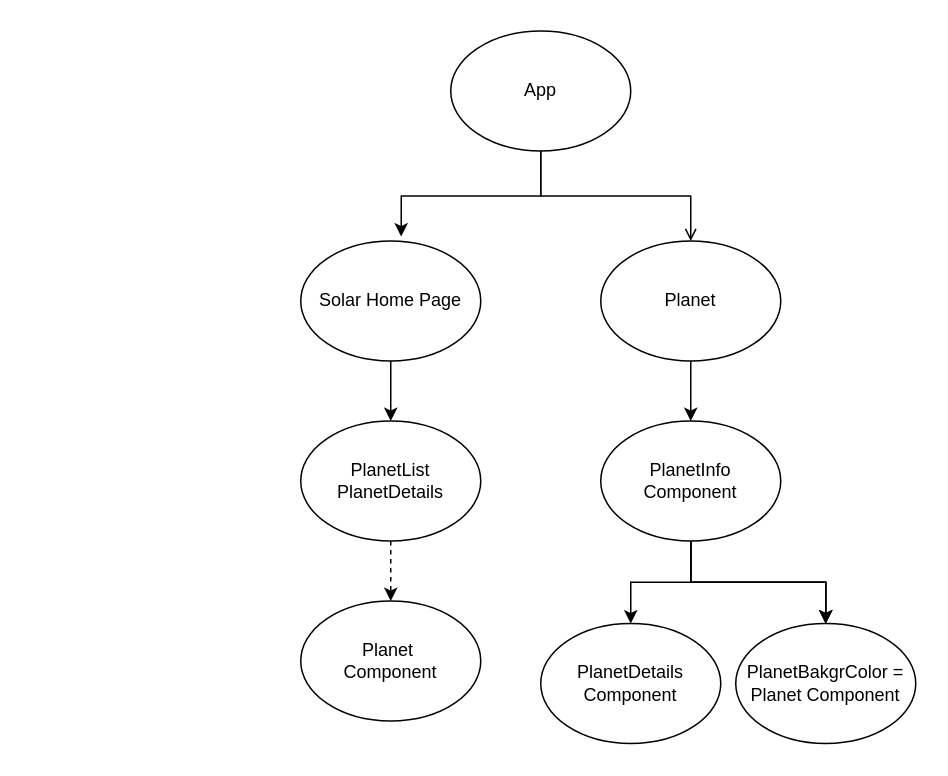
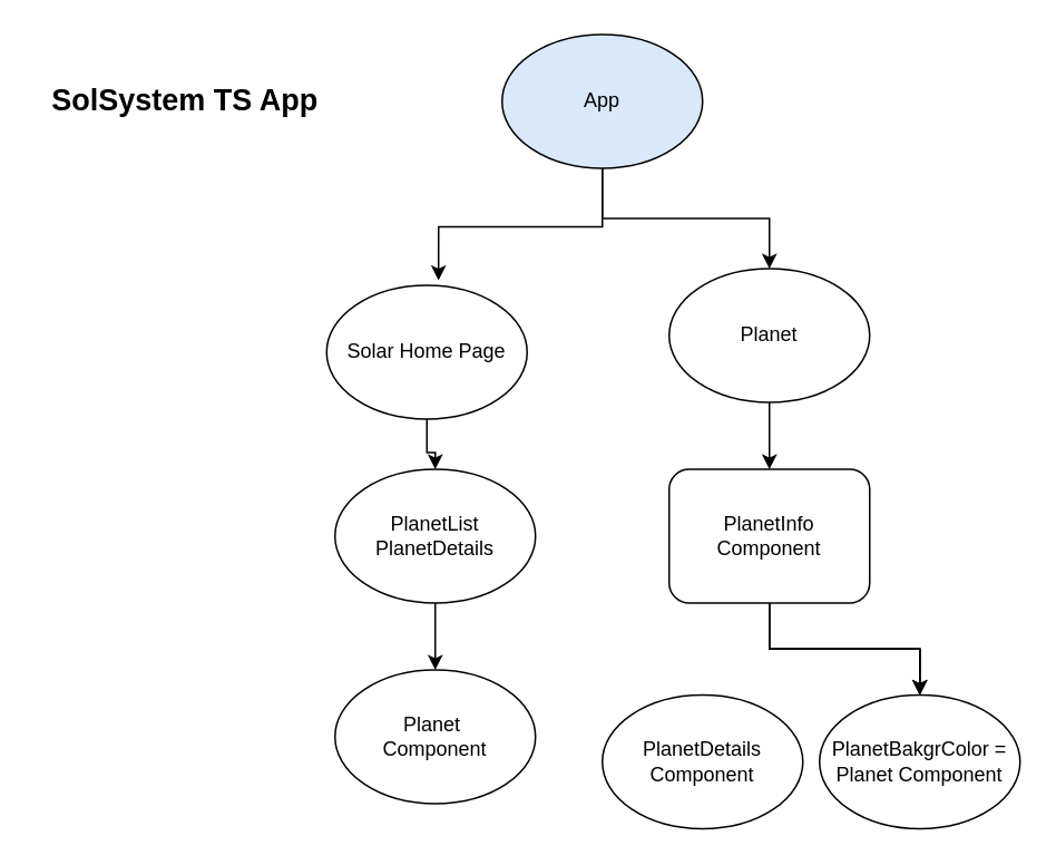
+ <mxCell id="19" value="&lt;b&gt;&lt;font style=&quot;font-size: 18px;&quot;&gt;SolSystem TS App&lt;/font&gt;&lt;/b&gt;" style="text;html=1;align=center;verticalAlign=middle;resizable=0;points=[];autosize=1;strokeColor=none;fillColor=none;" vertex="1" parent="1"><mxGeometry x="20" y="45" width="180" height="30" as="geometry" /></mxCell>
- <mxCell id="3" value="App" style="ellipse;whiteSpace=wrap;html=1;" vertex="1" parent="1"><mxGeometry x="300" y="20" width="120" height="80" as="geometry" /></mxCell>
+ <mxCell id="3" value="App" style="ellipse;whiteSpace=wrap;html=1;fillColor=#dae8fc;" vertex="1" parent="1"><mxGeometry x="300" y="20" width="120" height="80" as="geometry" /></mxCell>
- <mxCell id="2" style="edgeStyle=orthogonalEdgeStyle;rounded=0;orthogonalLoop=1;jettySize=auto;html=1;endArrow=open;" edge="1" parent="1" source="3" target="7"><mxGeometry relative="1" as="geometry" /></mxCell>
+ <mxCell id="2" style="edgeStyle=orthogonalEdgeStyle;rounded=0;orthogonalLoop=1;jettySize=auto;html=1;" edge="1" parent="1" source="3" target="7"><mxGeometry relative="1" as="geometry" /></mxCell>
- <mxCell id="5" value="Solar Home Page" style="ellipse;whiteSpace=wrap;html=1;" vertex="1" parent="1"><mxGeometry x="200" y="160" width="120" height="80" as="geometry" /></mxCell>
+ <mxCell id="5" value="Solar Home Page" style="ellipse;whiteSpace=wrap;html=1;" vertex="1" parent="1"><mxGeometry x="195" y="170" width="120" height="80" as="geometry" /></mxCell>
- <mxCell id="16" value="PlanetInfo&lt;div&gt;Component&lt;/div&gt;" style="ellipse;whiteSpace=wrap;html=1;" vertex="1" parent="1"><mxGeometry x="400" y="280" width="120" height="80" as="geometry" /></mxCell>
+ <mxCell id="16" value="PlanetInfo&lt;div&gt;Component&lt;/div&gt;" style="whiteSpace=wrap;html=1;rounded=1;" vertex="1" parent="1"><mxGeometry x="400" y="280" width="120" height="80" as="geometry" /></mxCell>
- <mxCell id="9" value="" style="edgeStyle=orthogonalEdgeStyle;rounded=0;orthogonalLoop=1;jettySize=auto;html=1;dashed=1;" edge="1" parent="1" source="10" target="11"><mxGeometry relative="1" as="geometry" /></mxCell>
+ <mxCell id="9" value="" style="edgeStyle=orthogonalEdgeStyle;rounded=0;orthogonalLoop=1;jettySize=auto;html=1;" edge="1" parent="1" source="10" target="11"><mxGeometry relative="1" as="geometry" /></mxCell>
- <mxCell id="15" value="" style="edgeStyle=orthogonalEdgeStyle;rounded=0;orthogonalLoop=1;jettySize=auto;html=1;" edge="1" parent="1" source="16" target="18"><mxGeometry relative="1" as="geometry" /></mxCell>
